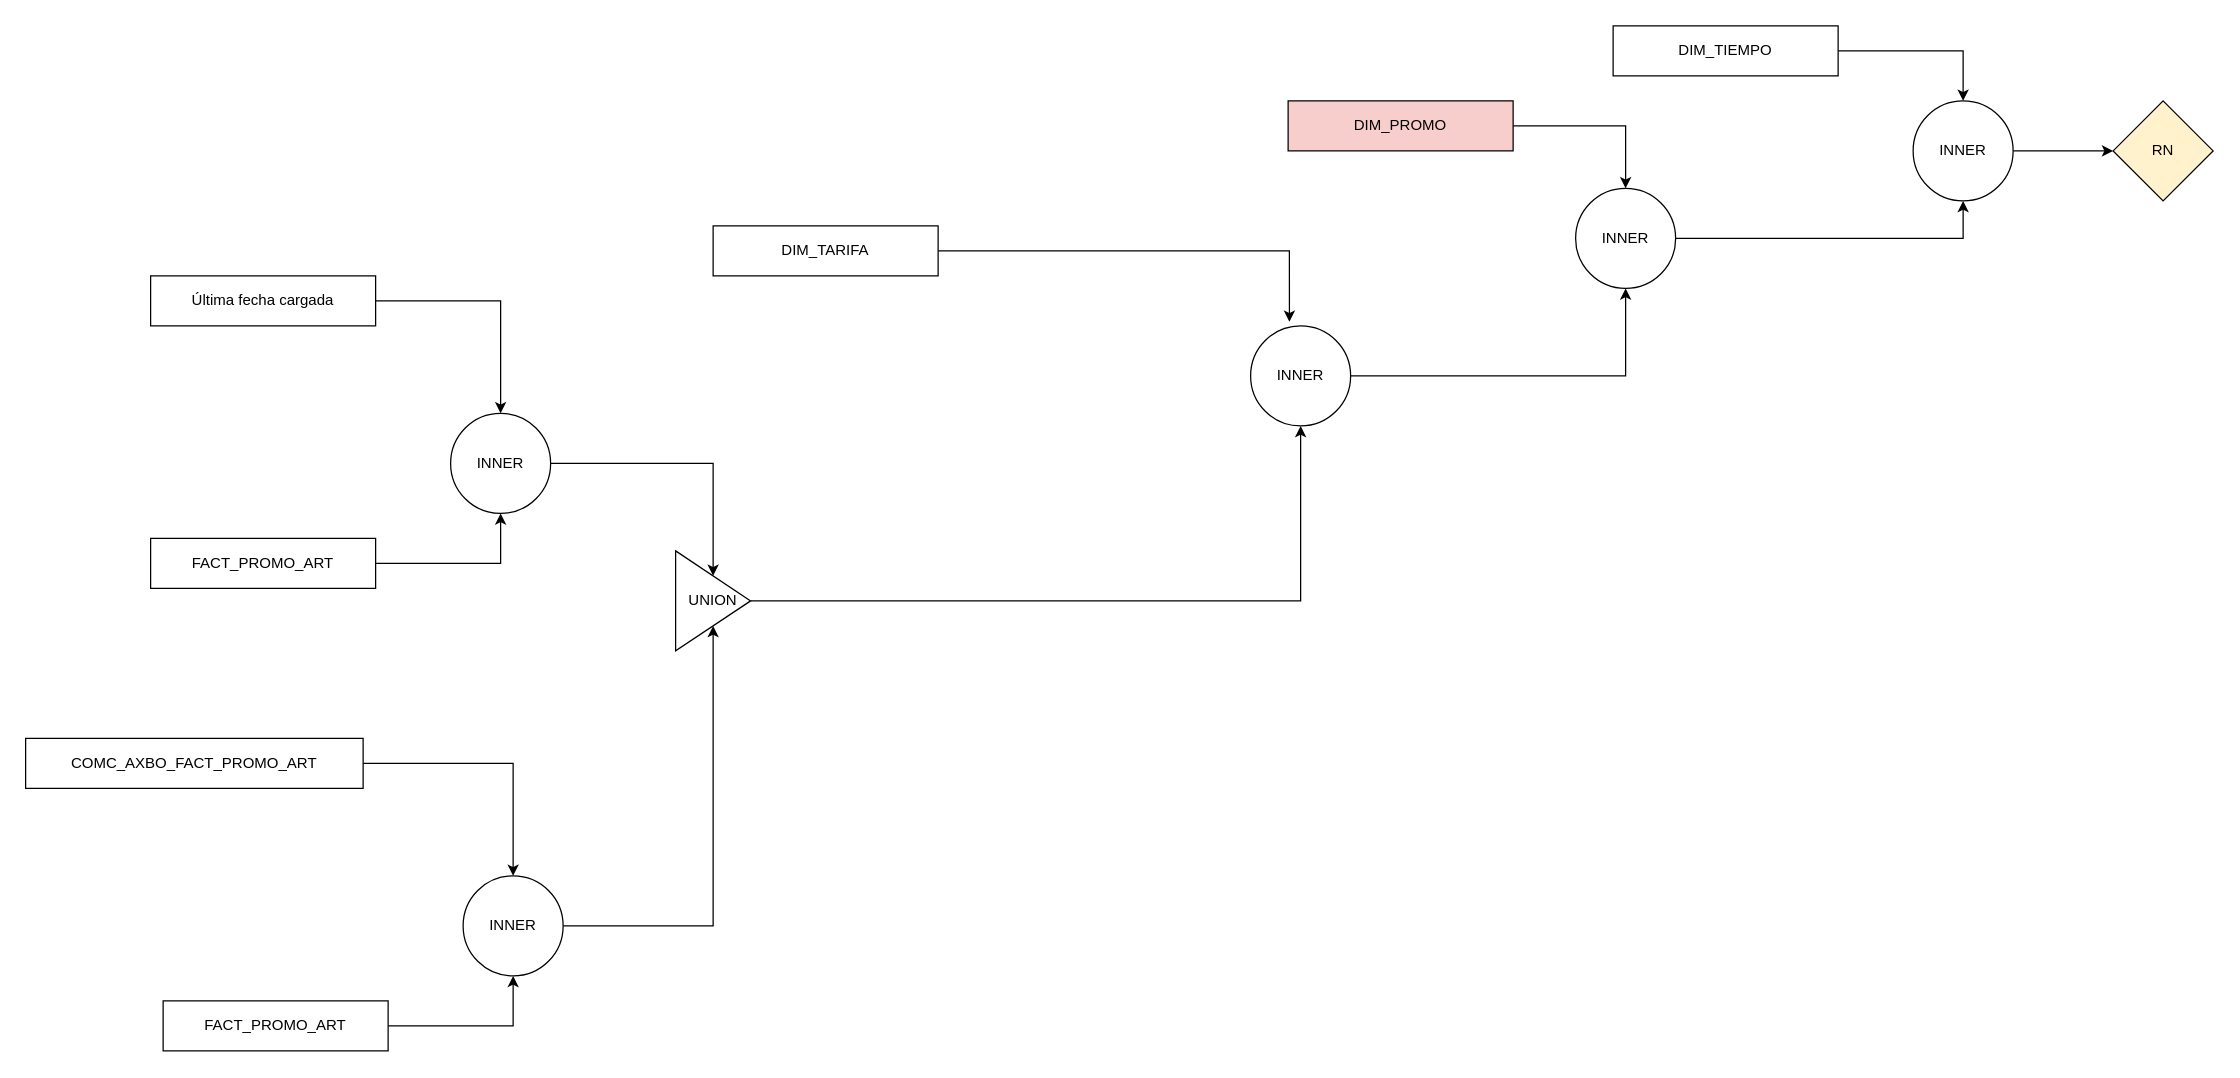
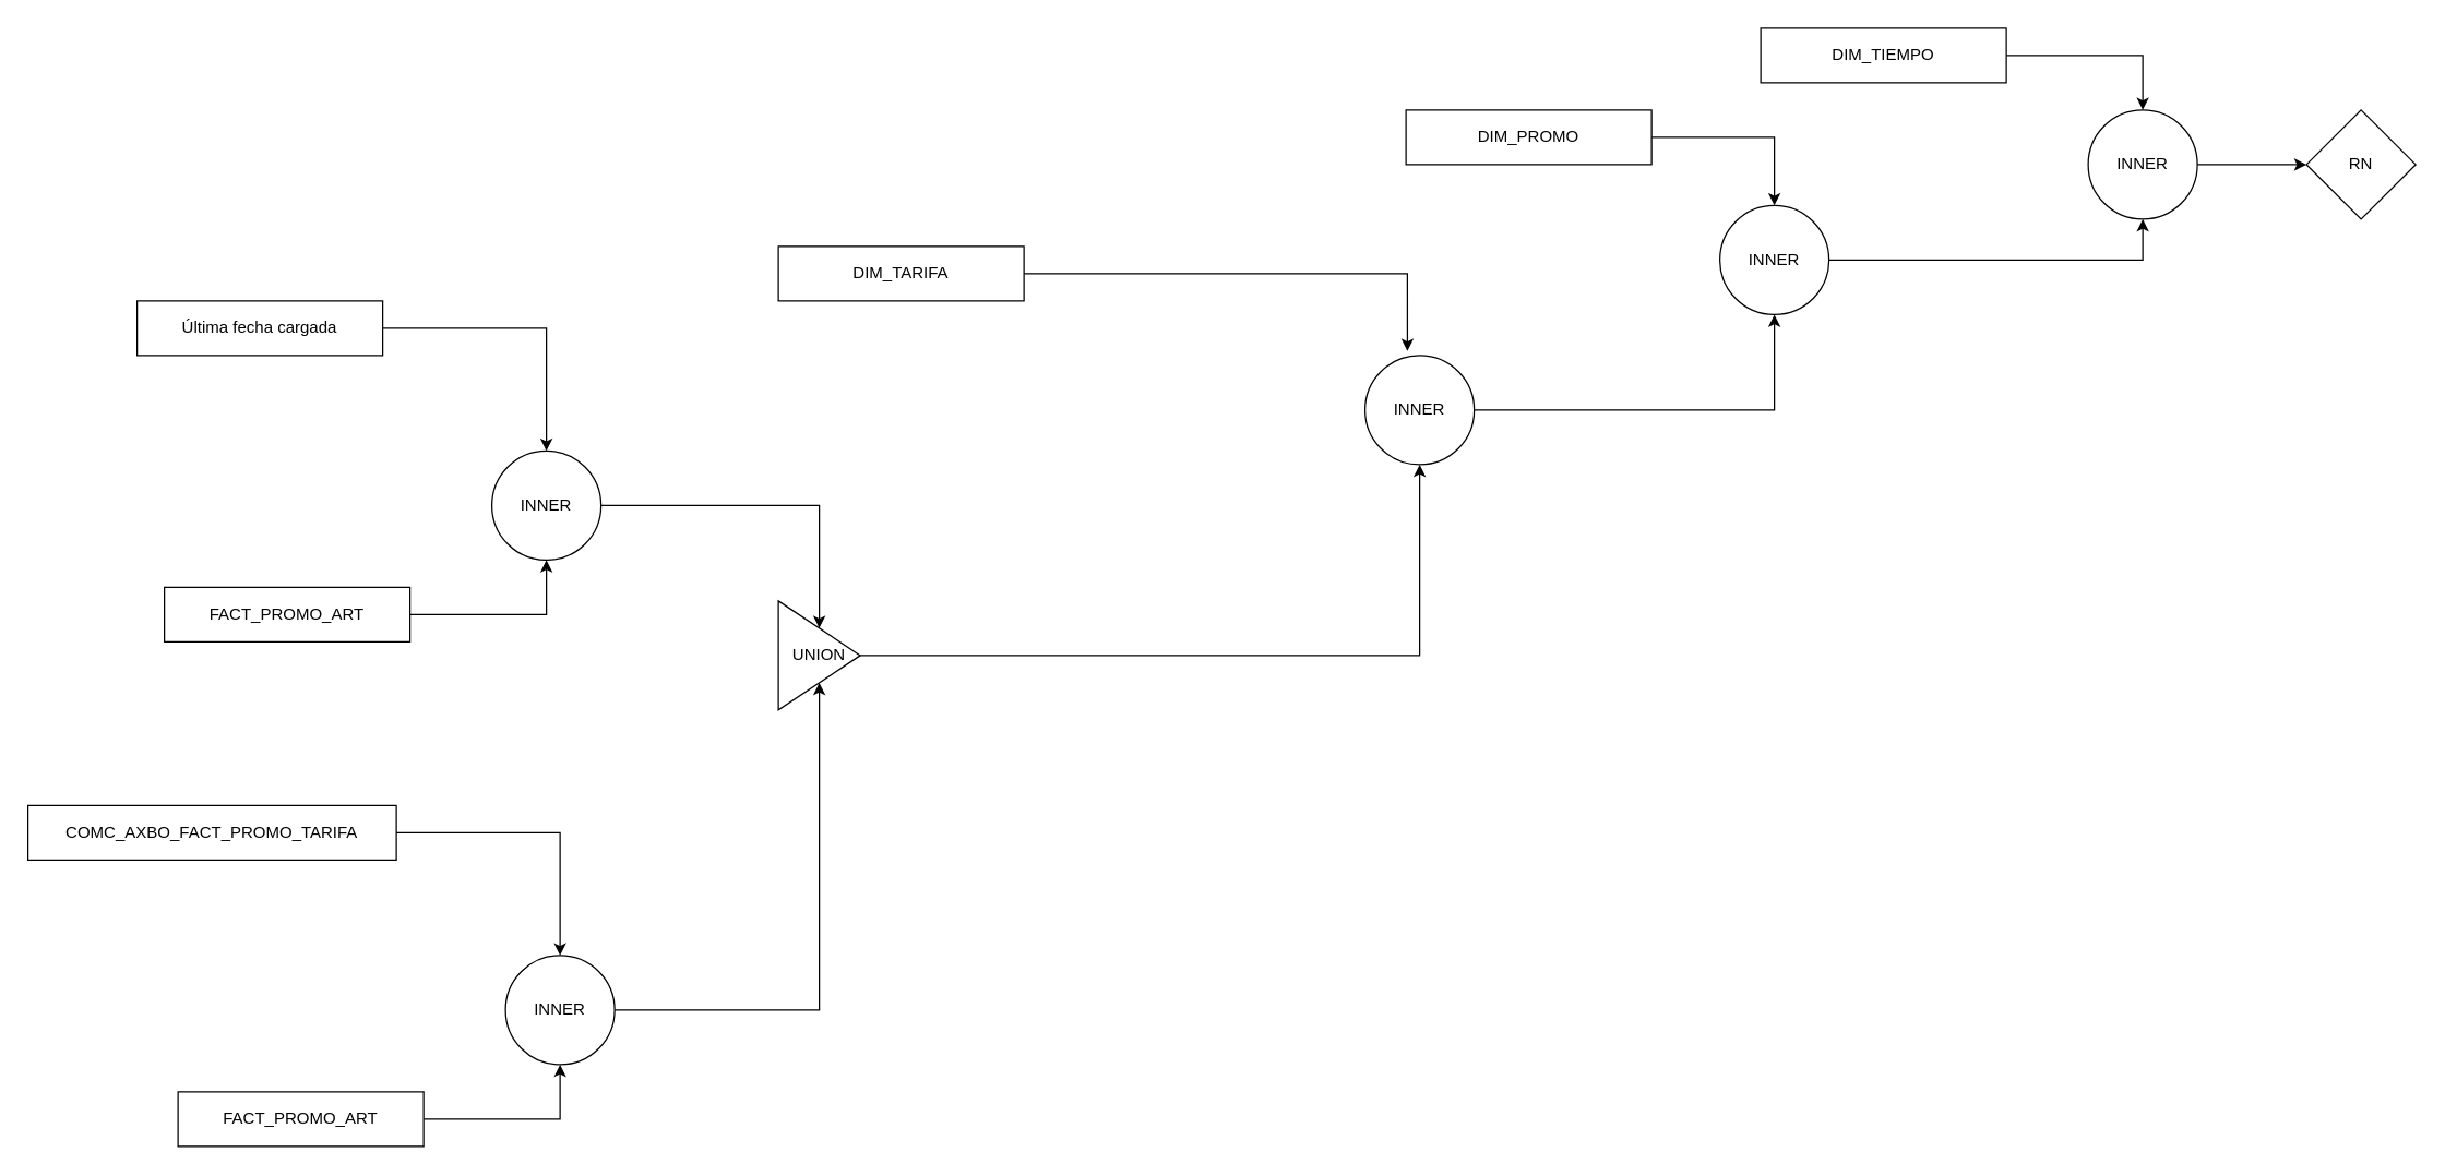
- <mxCell id="23" value="DIM_PROMO" style="rounded=0;whiteSpace=wrap;html=1;fillColor=#f8cecc;" vertex="1" parent="1"><mxGeometry x="1030" y="80" width="180" height="40" as="geometry" /></mxCell>
+ <mxCell id="23" value="DIM_PROMO" style="rounded=0;whiteSpace=wrap;html=1;" vertex="1" parent="1"><mxGeometry x="1030" y="80" width="180" height="40" as="geometry" /></mxCell>
- <mxCell id="28" value="RN" style="rhombus;whiteSpace=wrap;html=1;fillColor=#fff2cc;" vertex="1" parent="1"><mxGeometry x="1690" y="80" width="80" height="80" as="geometry" /></mxCell>
+ <mxCell id="28" value="RN" style="rhombus;whiteSpace=wrap;html=1;" vertex="1" parent="1"><mxGeometry x="1690" y="80" width="80" height="80" as="geometry" /></mxCell>
- <mxCell id="3" value="Última fecha cargada" style="rounded=0;whiteSpace=wrap;html=1;" vertex="1" parent="1"><mxGeometry x="120" y="220" width="180" height="40" as="geometry" /></mxCell>
+ <mxCell id="3" value="Última fecha cargada" style="rounded=0;whiteSpace=wrap;html=1;" vertex="1" parent="1"><mxGeometry x="100" y="220" width="180" height="40" as="geometry" /></mxCell>
- <mxCell id="15" value="UNION" style="triangle;whiteSpace=wrap;html=1;" vertex="1" parent="1"><mxGeometry x="540" y="440" width="60" height="80" as="geometry" /></mxCell>
+ <mxCell id="15" value="UNION" style="triangle;whiteSpace=wrap;html=1;" vertex="1" parent="1"><mxGeometry x="570" y="440" width="60" height="80" as="geometry" /></mxCell>
- <mxCell id="9" value="COMC_AXBO_FACT_PROMO_ART" style="rounded=0;whiteSpace=wrap;html=1;" vertex="1" parent="1"><mxGeometry x="20" y="590" width="270" height="40" as="geometry" /></mxCell>
+ <mxCell id="9" value="COMC_AXBO_FACT_PROMO_TARIFA" style="rounded=0;whiteSpace=wrap;html=1;" vertex="1" parent="1"><mxGeometry x="20" y="590" width="270" height="40" as="geometry" /></mxCell>
